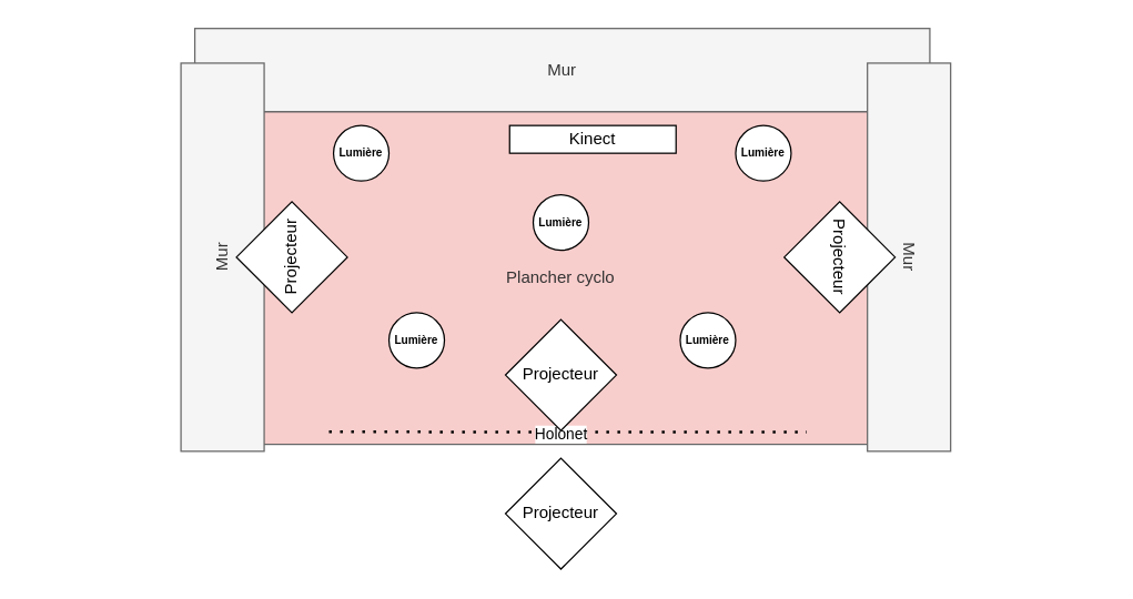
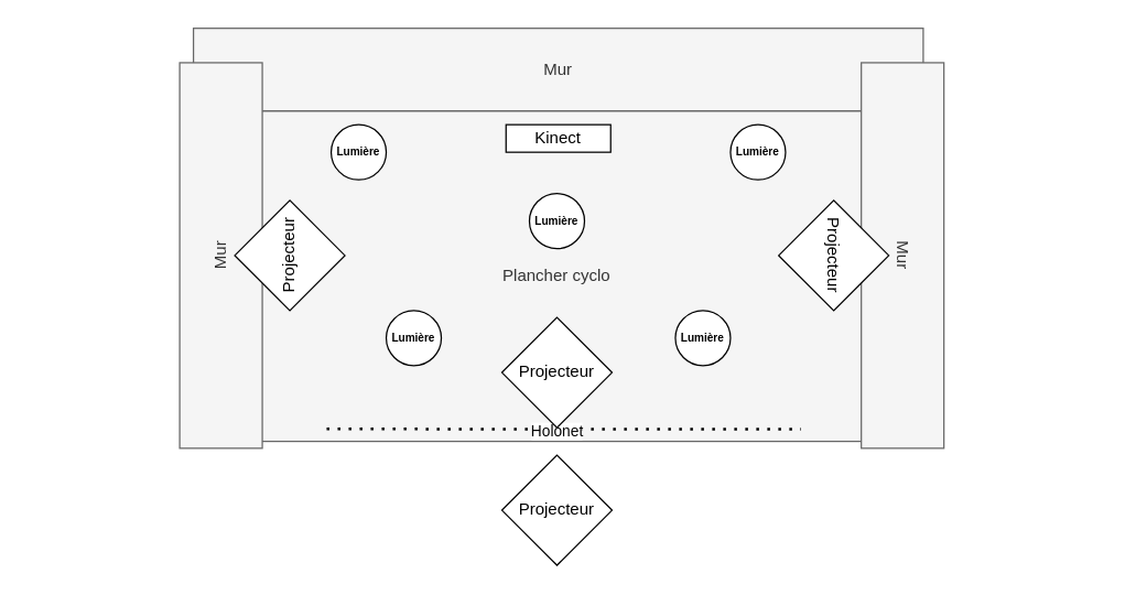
- <mxCell id="12" value="Kinect" style="rounded=0;whiteSpace=wrap;html=1;" vertex="1" parent="1"><mxGeometry x="367" y="90" width="120" height="20" as="geometry" /></mxCell>
+ <mxCell id="12" value="Kinect" style="rounded=0;whiteSpace=wrap;html=1;" vertex="1" parent="1"><mxGeometry x="367" y="90" width="76" height="20" as="geometry" /></mxCell>
- <mxCell id="2" value="Plancher cyclo" style="rounded=0;whiteSpace=wrap;html=1;fillColor=#f8cecc;fontColor=#333333;strokeColor=#666666;" vertex="1" parent="1"><mxGeometry x="179" y="80" width="450" height="240" as="geometry" /></mxCell>
+ <mxCell id="2" value="Plancher cyclo" style="rounded=0;whiteSpace=wrap;html=1;fillColor=#f5f5f5;fontColor=#333333;strokeColor=#666666;" vertex="1" parent="1"><mxGeometry x="179" y="80" width="450" height="240" as="geometry" /></mxCell>
